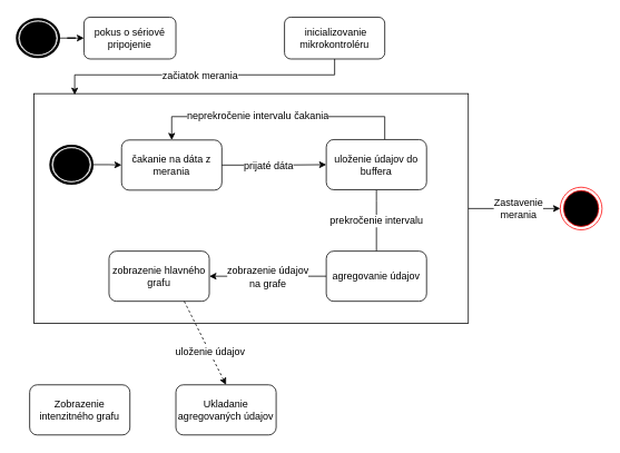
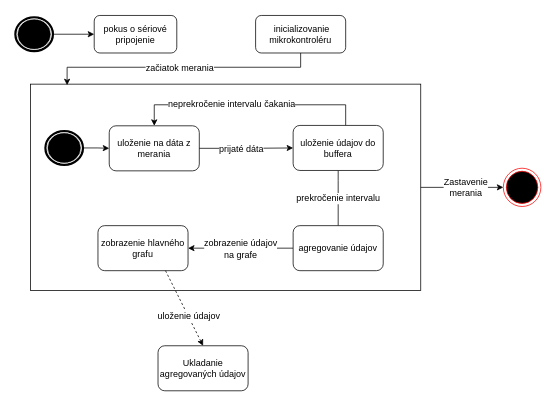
- <mxCell id="7" value="pokus o sériové pripojenie" style="rounded=1;whiteSpace=wrap;html=1;" vertex="1" parent="1"><mxGeometry x="100" y="20" width="110" height="50" as="geometry" /></mxCell>
+ <mxCell id="7" value="pokus o sériové pripojenie" style="rounded=1;whiteSpace=wrap;html=1;" vertex="1" parent="1"><mxGeometry x="125" y="20" width="110" height="50" as="geometry" /></mxCell>
- <mxCell id="10" value="čakanie na dáta z merania" style="rounded=1;whiteSpace=wrap;html=1;" vertex="1" parent="1"><mxGeometry x="145" y="167" width="120" height="60" as="geometry" /></mxCell>
+ <mxCell id="10" value="uloženie na dáta z merania" style="rounded=1;whiteSpace=wrap;html=1;" vertex="1" parent="1"><mxGeometry x="145" y="167" width="120" height="60" as="geometry" /></mxCell>
- <mxCell id="29" value="Zobrazenie intenzitného grafu" style="rounded=1;whiteSpace=wrap;html=1;fillColor=none;" vertex="1" parent="1"><mxGeometry x="35" y="460" width="120" height="60" as="geometry" /></mxCell>
